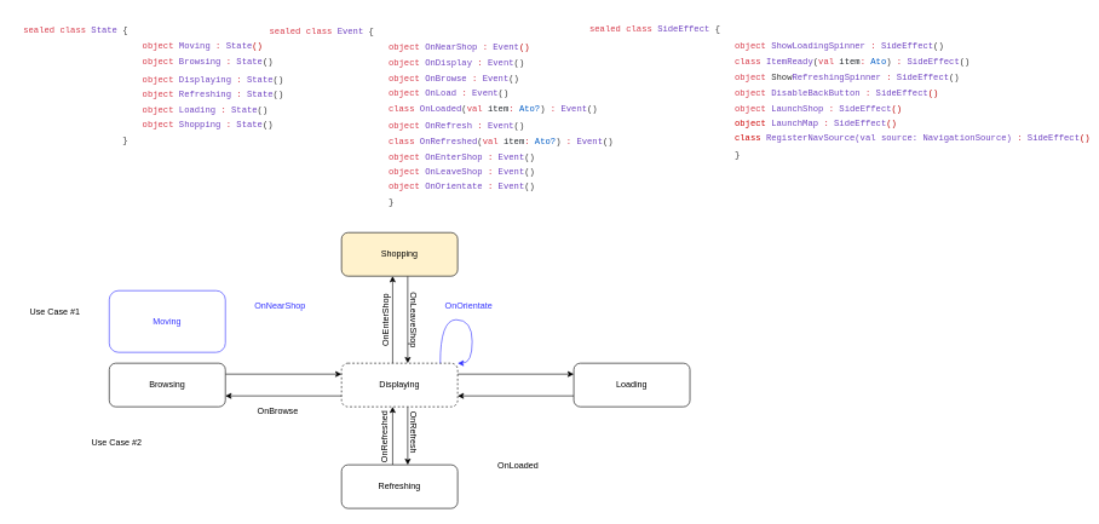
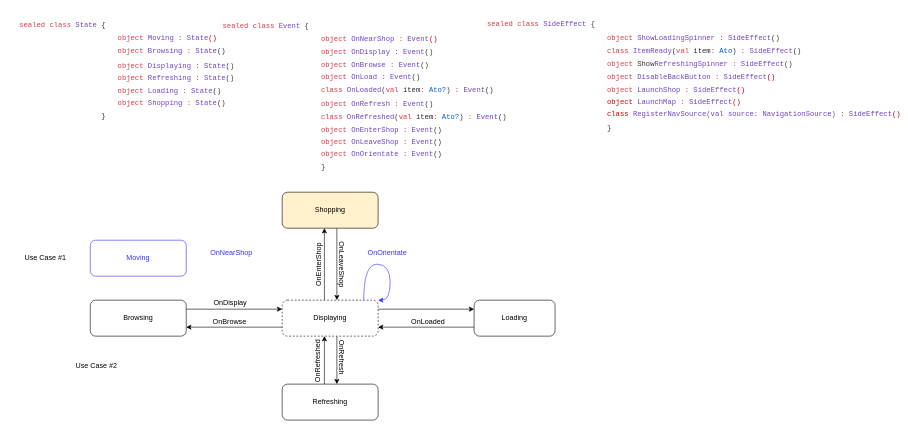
- <mxCell id="6" value="&lt;font color=&quot;#3333ff&quot;&gt;Moving&lt;/font&gt;" style="rounded=1;whiteSpace=wrap;html=1;strokeColor=#3333FF;" parent="1" vertex="1"><mxGeometry x="150" y="400" width="160" height="85" as="geometry" /></mxCell>
+ <mxCell id="6" value="&lt;font color=&quot;#3333ff&quot;&gt;Moving&lt;/font&gt;" style="rounded=1;whiteSpace=wrap;html=1;strokeColor=#3333FF;" parent="1" vertex="1"><mxGeometry x="150" y="400" width="160" height="60" as="geometry" /></mxCell>
+ <mxCell id="9" value="OnDisplay" style="text;html=1;align=center;verticalAlign=middle;resizable=0;points=[];autosize=1;strokeColor=none;fillColor=none;" parent="1" vertex="1"><mxGeometry x="343" y="490" width="80" height="30" as="geometry" /></mxCell>
- <mxCell id="12" value="Loading" style="rounded=1;whiteSpace=wrap;html=1;" parent="1" vertex="1"><mxGeometry x="790" y="500" width="160" height="60" as="geometry" /></mxCell>
+ <mxCell id="12" value="Loading" style="rounded=1;whiteSpace=wrap;html=1;" parent="1" vertex="1"><mxGeometry x="790" y="500" width="135" height="60" as="geometry" /></mxCell>
- <mxCell id="13" value="OnBrowse" style="text;html=1;align=center;verticalAlign=middle;resizable=0;points=[];autosize=1;strokeColor=none;fillColor=none;" parent="1" vertex="1"><mxGeometry x="342" y="552" width="80" height="30" as="geometry" /></mxCell>
+ <mxCell id="13" value="OnBrowse" style="text;html=1;align=center;verticalAlign=middle;resizable=0;points=[];autosize=1;strokeColor=none;fillColor=none;" parent="1" vertex="1"><mxGeometry x="342" y="522" width="80" height="30" as="geometry" /></mxCell>
- <mxCell id="14" value="OnLoaded" style="text;html=1;align=center;verticalAlign=middle;resizable=0;points=[];autosize=1;strokeColor=none;fillColor=none;" parent="1" vertex="1"><mxGeometry x="673" y="627" width="80" height="30" as="geometry" /></mxCell>
+ <mxCell id="14" value="OnLoaded" style="text;html=1;align=center;verticalAlign=middle;resizable=0;points=[];autosize=1;strokeColor=none;fillColor=none;" parent="1" vertex="1"><mxGeometry x="673" y="522" width="80" height="30" as="geometry" /></mxCell>
